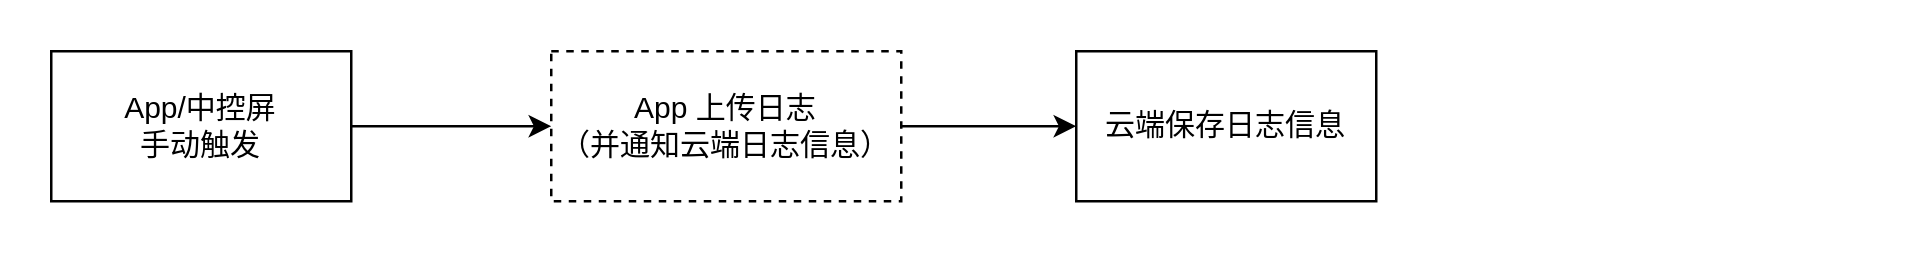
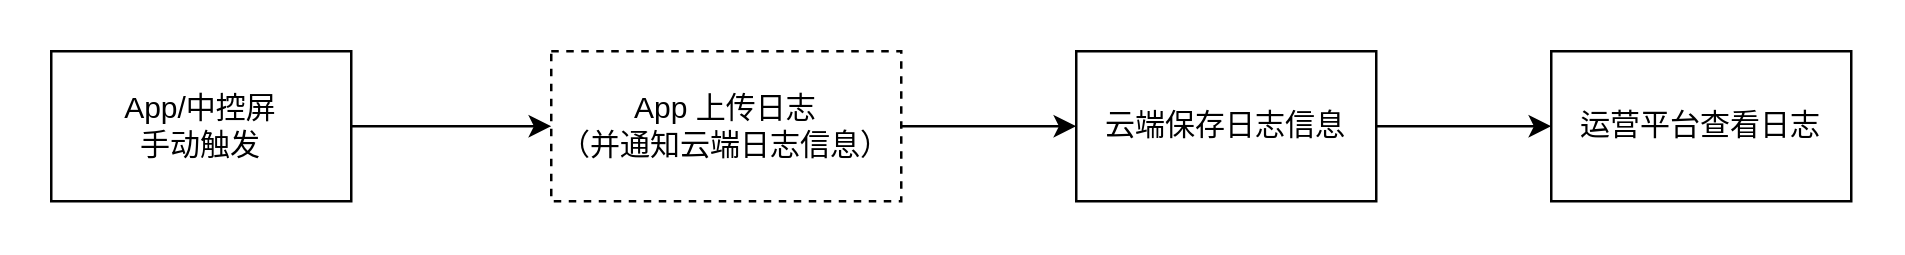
+ <mxCell id="6" value="" style="edgeStyle=orthogonalEdgeStyle;rounded=0;orthogonalLoop=1;jettySize=auto;html=1;" parent="1" source="7" target="8" edge="1"><mxGeometry relative="1" as="geometry" /></mxCell>
+ <mxCell id="8" value="运营平台查看日志" style="whiteSpace=wrap;html=1;rounded=0;" parent="1" vertex="1"><mxGeometry x="620" y="20" width="120" height="60" as="geometry" /></mxCell>
